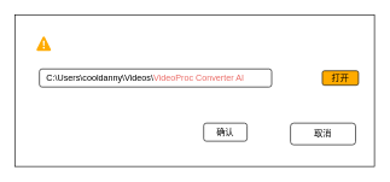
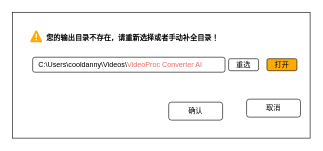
+ <mxCell id="3" value="您的输出目录不存在，请重新选择或者手动补全目录！" style="text;html=1;strokeColor=none;fillColor=none;align=left;verticalAlign=middle;whiteSpace=wrap;rounded=0;fontStyle=1" parent="1" vertex="1"><mxGeometry x="75" y="48" width="400" height="30" as="geometry" /></mxCell>
+ <mxCell id="4" value="重选" style="rounded=1;whiteSpace=wrap;html=1;" parent="1" vertex="1"><mxGeometry x="381" y="97.5" width="50" height="20" as="geometry" /></mxCell>
- <mxCell id="6" value="确认" style="rounded=1;whiteSpace=wrap;html=1;" parent="1" vertex="1"><mxGeometry x="281" y="170" width="60" height="25" as="geometry" /></mxCell>
+ <mxCell id="6" value="确认" style="rounded=1;whiteSpace=wrap;html=1;" parent="1" vertex="1"><mxGeometry x="281" y="170" width="90" height="30" as="geometry" /></mxCell>
- <mxCell id="5" value="取消" style="rounded=1;whiteSpace=wrap;html=1;" parent="1" vertex="1"><mxGeometry x="401" y="170" width="90" height="30" as="geometry" /></mxCell>
+ <mxCell id="5" value="取消" style="rounded=1;whiteSpace=wrap;html=1;" parent="1" vertex="1"><mxGeometry x="411" y="165" width="90" height="30" as="geometry" /></mxCell>
